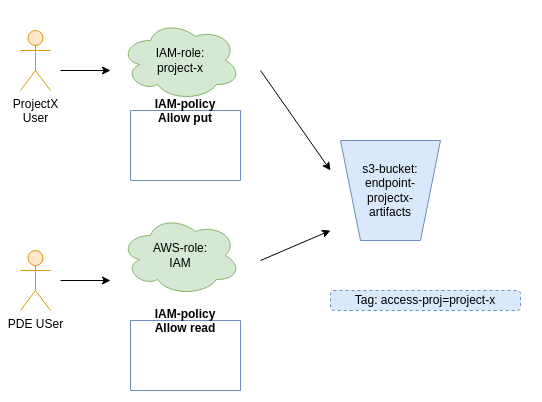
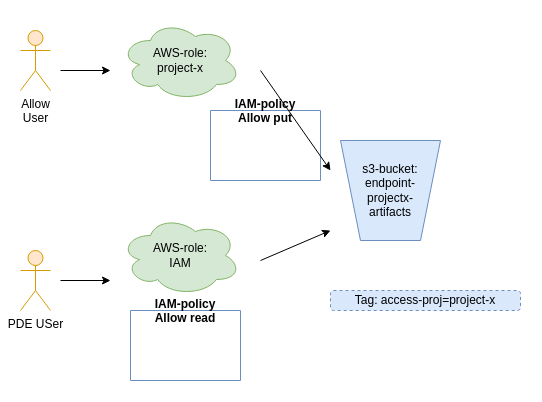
- <mxCell id="5" value="IAM-role:&lt;br&gt;project-x" style="ellipse;shape=cloud;whiteSpace=wrap;html=1;fillColor=#d5e8d4;strokeColor=#82b366;" vertex="1" parent="1"><mxGeometry x="120" y="20" width="120" height="80" as="geometry" /></mxCell>
+ <mxCell id="5" value="AWS-role:&lt;br&gt;project-x" style="ellipse;shape=cloud;whiteSpace=wrap;html=1;fillColor=#d5e8d4;strokeColor=#82b366;" vertex="1" parent="1"><mxGeometry x="120" y="20" width="120" height="80" as="geometry" /></mxCell>
- <mxCell id="4" value="ProjectX&lt;br&gt;User" style="shape=umlActor;verticalLabelPosition=bottom;verticalAlign=top;html=1;outlineConnect=0;fillColor=#ffe6cc;strokeColor=#d79b00;" vertex="1" parent="1"><mxGeometry x="20" y="30" width="30" height="60" as="geometry" /></mxCell>
+ <mxCell id="4" value="Allow&lt;br&gt;User" style="shape=umlActor;verticalLabelPosition=bottom;verticalAlign=top;html=1;outlineConnect=0;fillColor=#ffe6cc;strokeColor=#d79b00;" vertex="1" parent="1"><mxGeometry x="20" y="30" width="30" height="60" as="geometry" /></mxCell>
- <mxCell id="7" value="IAM-policy&#10;Allow put" style="swimlane;startSize=0;fillColor=#dae8fc;strokeColor=#6c8ebf;" vertex="1" parent="1"><mxGeometry x="130" y="110" width="110" height="70" as="geometry" /></mxCell>
+ <mxCell id="7" value="IAM-policy&#10;Allow put" style="swimlane;startSize=0;fillColor=#dae8fc;strokeColor=#6c8ebf;" vertex="1" parent="1"><mxGeometry x="210" y="110" width="110" height="70" as="geometry" /></mxCell>
- <mxCell id="11" value="IAM-policy&#10;Allow read" style="swimlane;startSize=0;fillColor=#dae8fc;strokeColor=#6c8ebf;" vertex="1" parent="1"><mxGeometry x="130" y="320" width="110" height="70" as="geometry" /></mxCell>
+ <mxCell id="11" value="IAM-policy&#10;Allow read" style="swimlane;startSize=0;fillColor=#dae8fc;strokeColor=#6c8ebf;" vertex="1" parent="1"><mxGeometry x="130" y="310" width="110" height="70" as="geometry" /></mxCell>
